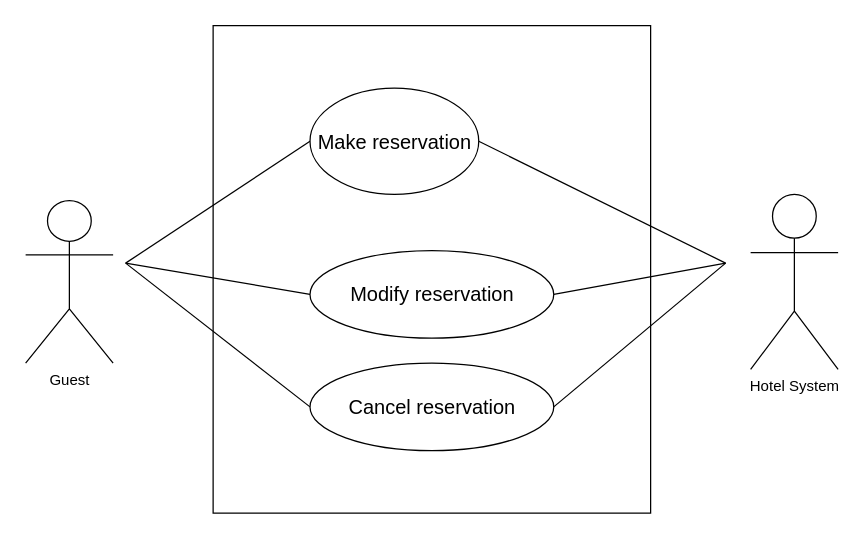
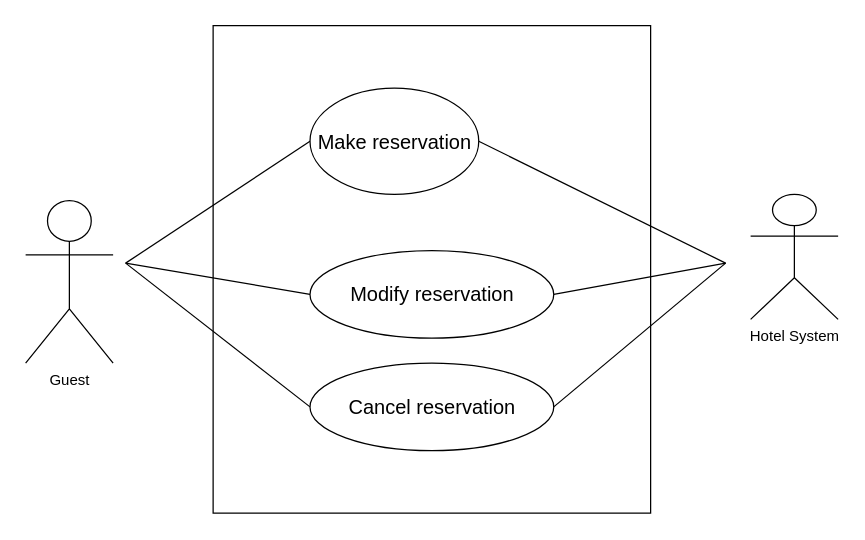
- <mxCell id="4" value="Hotel System" style="shape=umlActor;verticalLabelPosition=bottom;verticalAlign=top;html=1;" vertex="1" parent="1"><mxGeometry x="600" y="155" width="70" height="140" as="geometry" /></mxCell>
+ <mxCell id="4" value="Hotel System" style="shape=umlActor;verticalLabelPosition=bottom;verticalAlign=top;html=1;" vertex="1" parent="1"><mxGeometry x="600" y="155" width="70" height="100" as="geometry" /></mxCell>
